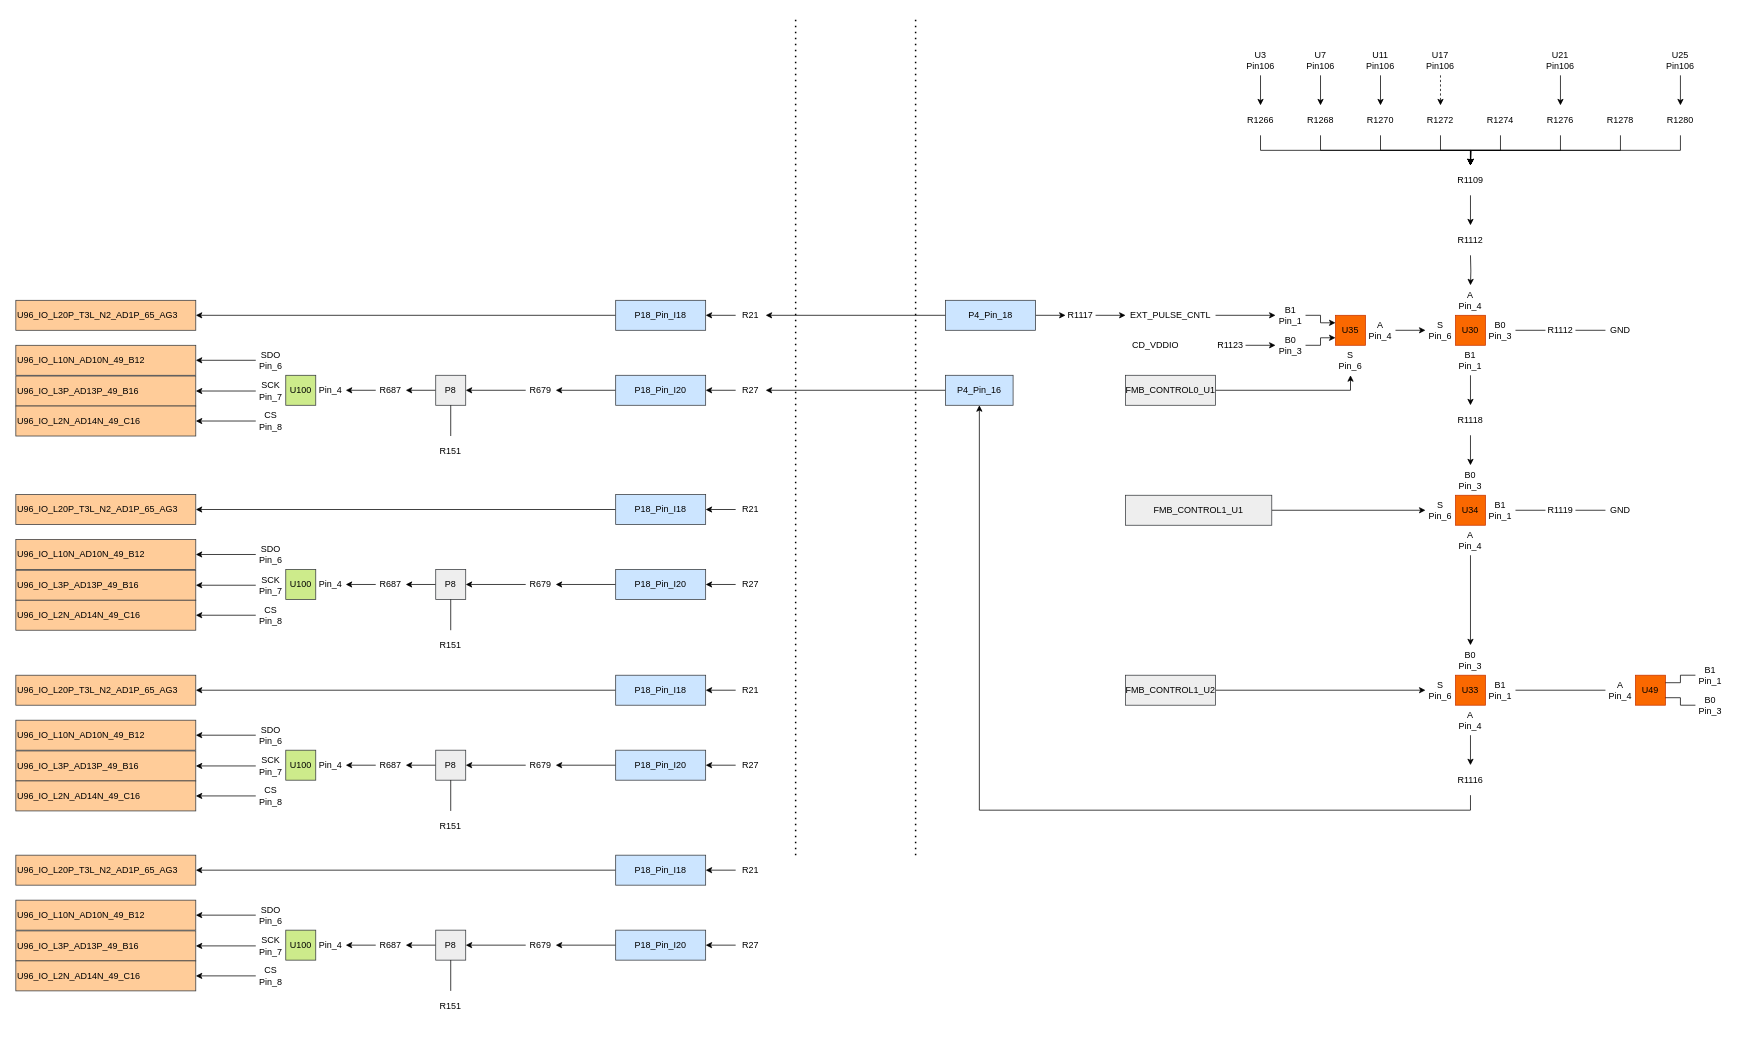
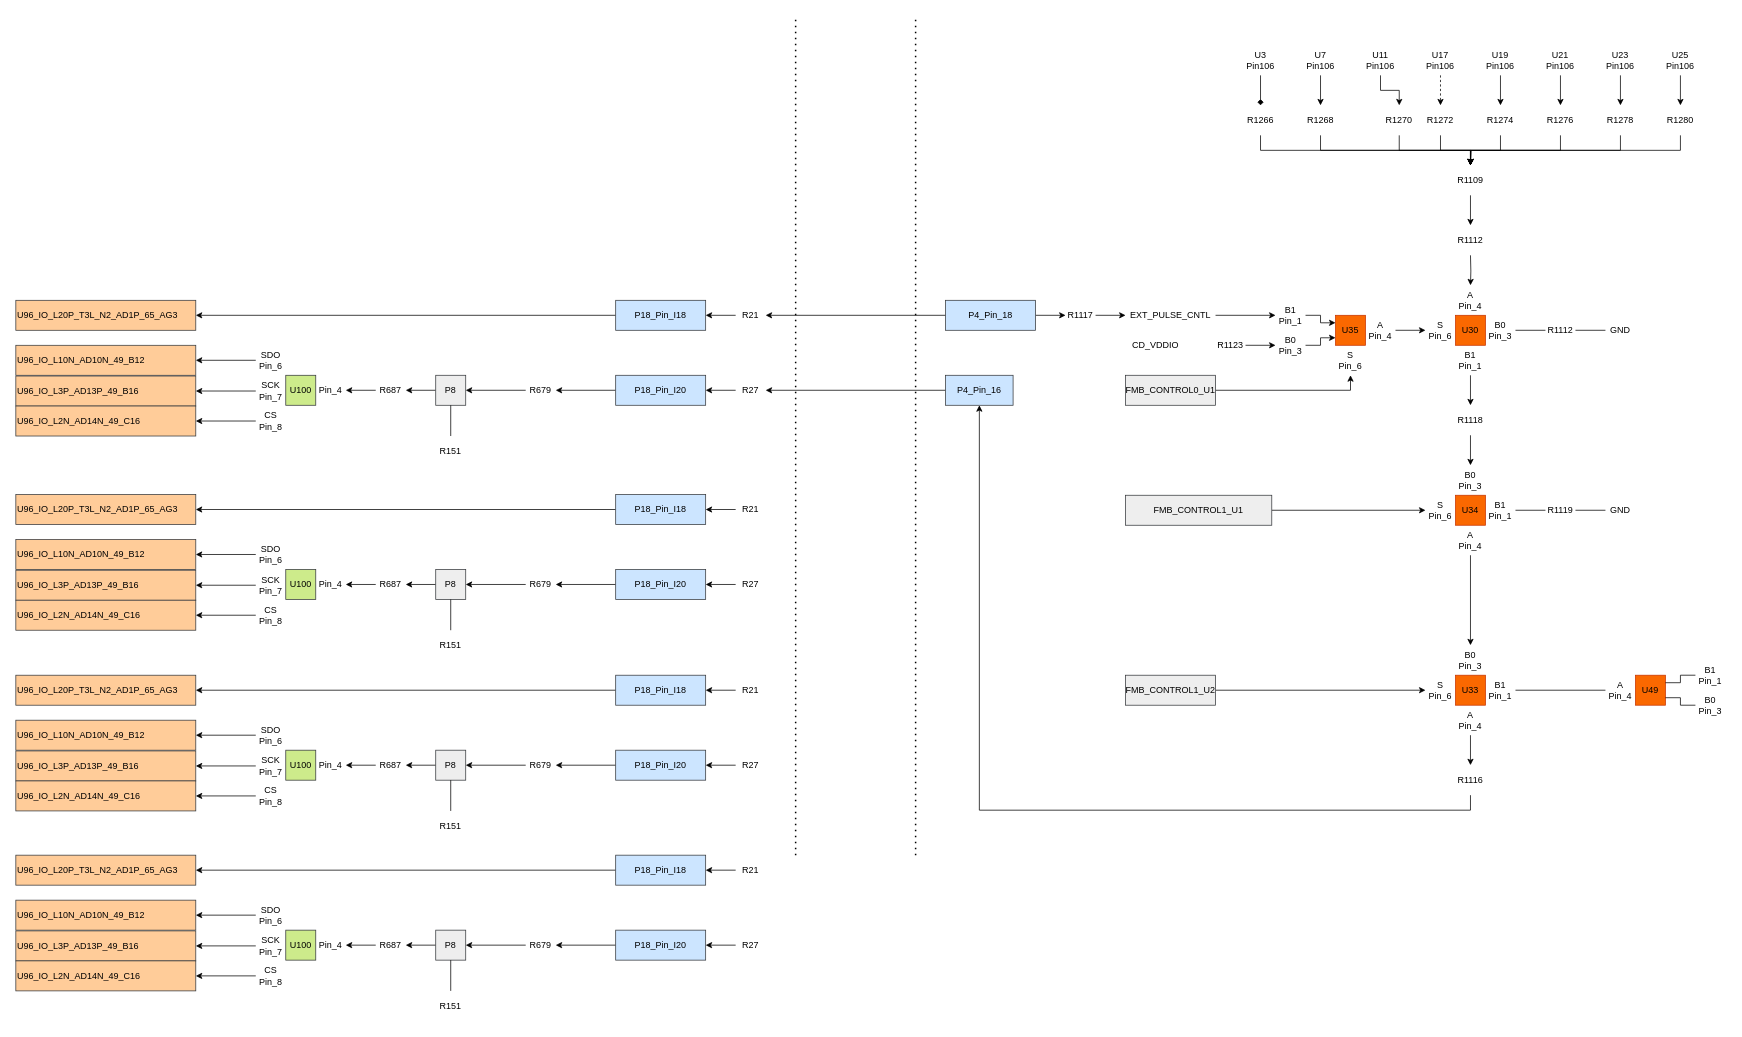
+ <mxCell id="11" value="U19&lt;div&gt;Pin106&lt;/div&gt;" style="text;html=1;align=center;verticalAlign=middle;whiteSpace=wrap;rounded=0;" parent="1" vertex="1"><mxGeometry x="1980" y="60" width="40" height="40" as="geometry" /></mxCell>
+ <mxCell id="27" value="U23&lt;div&gt;Pin106&lt;/div&gt;" style="text;html=1;align=center;verticalAlign=middle;whiteSpace=wrap;rounded=0;" parent="1" vertex="1"><mxGeometry x="2140" y="60" width="40" height="40" as="geometry" /></mxCell>
+ <mxCell id="10" style="edgeStyle=orthogonalEdgeStyle;rounded=0;orthogonalLoop=1;jettySize=auto;html=1;exitX=0.5;exitY=1;exitDx=0;exitDy=0;entryX=0.5;entryY=0;entryDx=0;entryDy=0;" parent="1" source="11" target="21" edge="1"><mxGeometry relative="1" as="geometry" /></mxCell>
+ <mxCell id="26" style="edgeStyle=orthogonalEdgeStyle;rounded=0;orthogonalLoop=1;jettySize=auto;html=1;exitX=0.5;exitY=1;exitDx=0;exitDy=0;entryX=0.5;entryY=0;entryDx=0;entryDy=0;" parent="1" source="27" target="29" edge="1"><mxGeometry relative="1" as="geometry" /></mxCell>
- <mxCell id="2" style="edgeStyle=orthogonalEdgeStyle;rounded=0;orthogonalLoop=1;jettySize=auto;html=1;exitX=0.5;exitY=1;exitDx=0;exitDy=0;" parent="1" source="3" target="13" edge="1"><mxGeometry relative="1" as="geometry" /></mxCell>
+ <mxCell id="2" style="edgeStyle=orthogonalEdgeStyle;rounded=0;orthogonalLoop=1;jettySize=auto;html=1;exitX=0.5;exitY=1;exitDx=0;exitDy=0;endArrow=diamond;" parent="1" source="3" target="13" edge="1"><mxGeometry relative="1" as="geometry" /></mxCell>
- <mxCell id="17" value="R1270" style="text;html=1;align=center;verticalAlign=middle;whiteSpace=wrap;rounded=0;" parent="1" vertex="1"><mxGeometry x="1820" y="140" width="40" height="40" as="geometry" /></mxCell>
+ <mxCell id="17" value="R1270" style="text;html=1;align=center;verticalAlign=middle;whiteSpace=wrap;rounded=0;" parent="1" vertex="1"><mxGeometry x="1845" y="140" width="40" height="40" as="geometry" /></mxCell>
